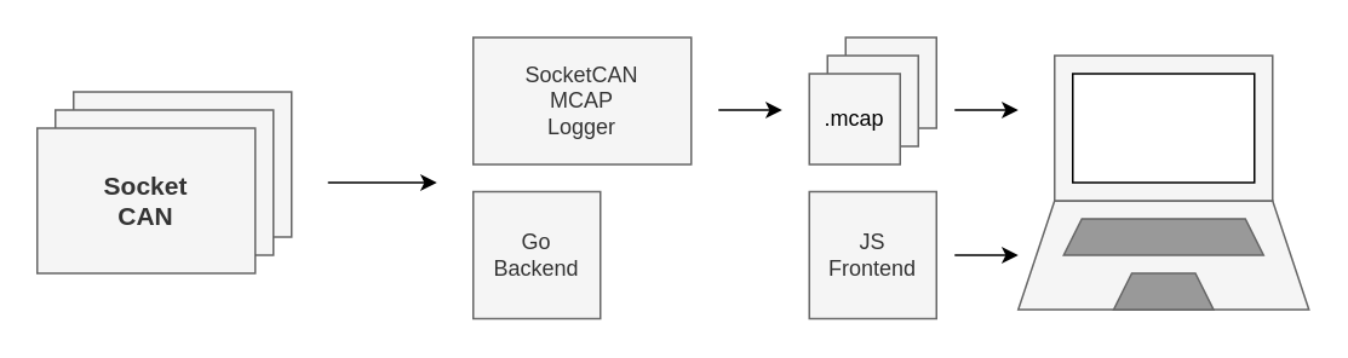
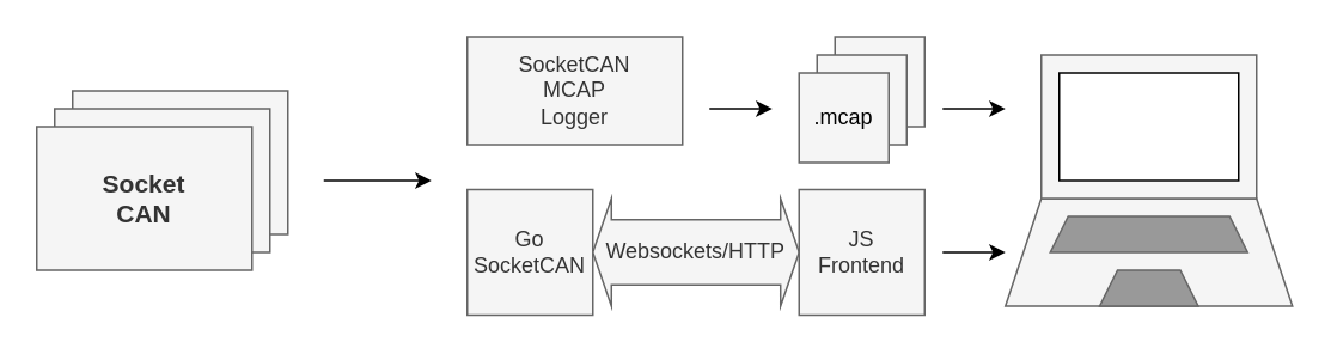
- <mxCell id="7" value="SocketCAN&lt;br&gt;MCAP&lt;br&gt;Logger" style="rounded=0;whiteSpace=wrap;html=1;fillColor=#f5f5f5;fontColor=#333333;strokeColor=#666666;" parent="1" vertex="1"><mxGeometry x="260" y="20" width="120" height="70" as="geometry" /></mxCell>
+ <mxCell id="7" value="SocketCAN&lt;br&gt;MCAP&lt;br&gt;Logger" style="rounded=0;whiteSpace=wrap;html=1;fillColor=#f5f5f5;fontColor=#333333;strokeColor=#666666;" parent="1" vertex="1"><mxGeometry x="260" y="20" width="120" height="60" as="geometry" /></mxCell>
- <mxCell id="8" value="Go&lt;br&gt;Backend" style="rounded=0;whiteSpace=wrap;html=1;fillColor=#f5f5f5;fontColor=#333333;strokeColor=#666666;" parent="1" vertex="1"><mxGeometry x="260" y="105" width="70" height="70" as="geometry" /></mxCell>
+ <mxCell id="8" value="Go&lt;br&gt;SocketCAN" style="rounded=0;whiteSpace=wrap;html=1;fillColor=#f5f5f5;fontColor=#333333;strokeColor=#666666;" parent="1" vertex="1"><mxGeometry x="260" y="105" width="70" height="70" as="geometry" /></mxCell>
+ <mxCell id="16" value="Websockets/HTTP" style="shape=doubleArrow;whiteSpace=wrap;html=1;arrowWidth=0.604;arrowSize=0.09;fillColor=#f5f5f5;fontColor=#333333;strokeColor=#666666;" parent="1" vertex="1"><mxGeometry x="330" y="110" width="115" height="60" as="geometry" /></mxCell>
